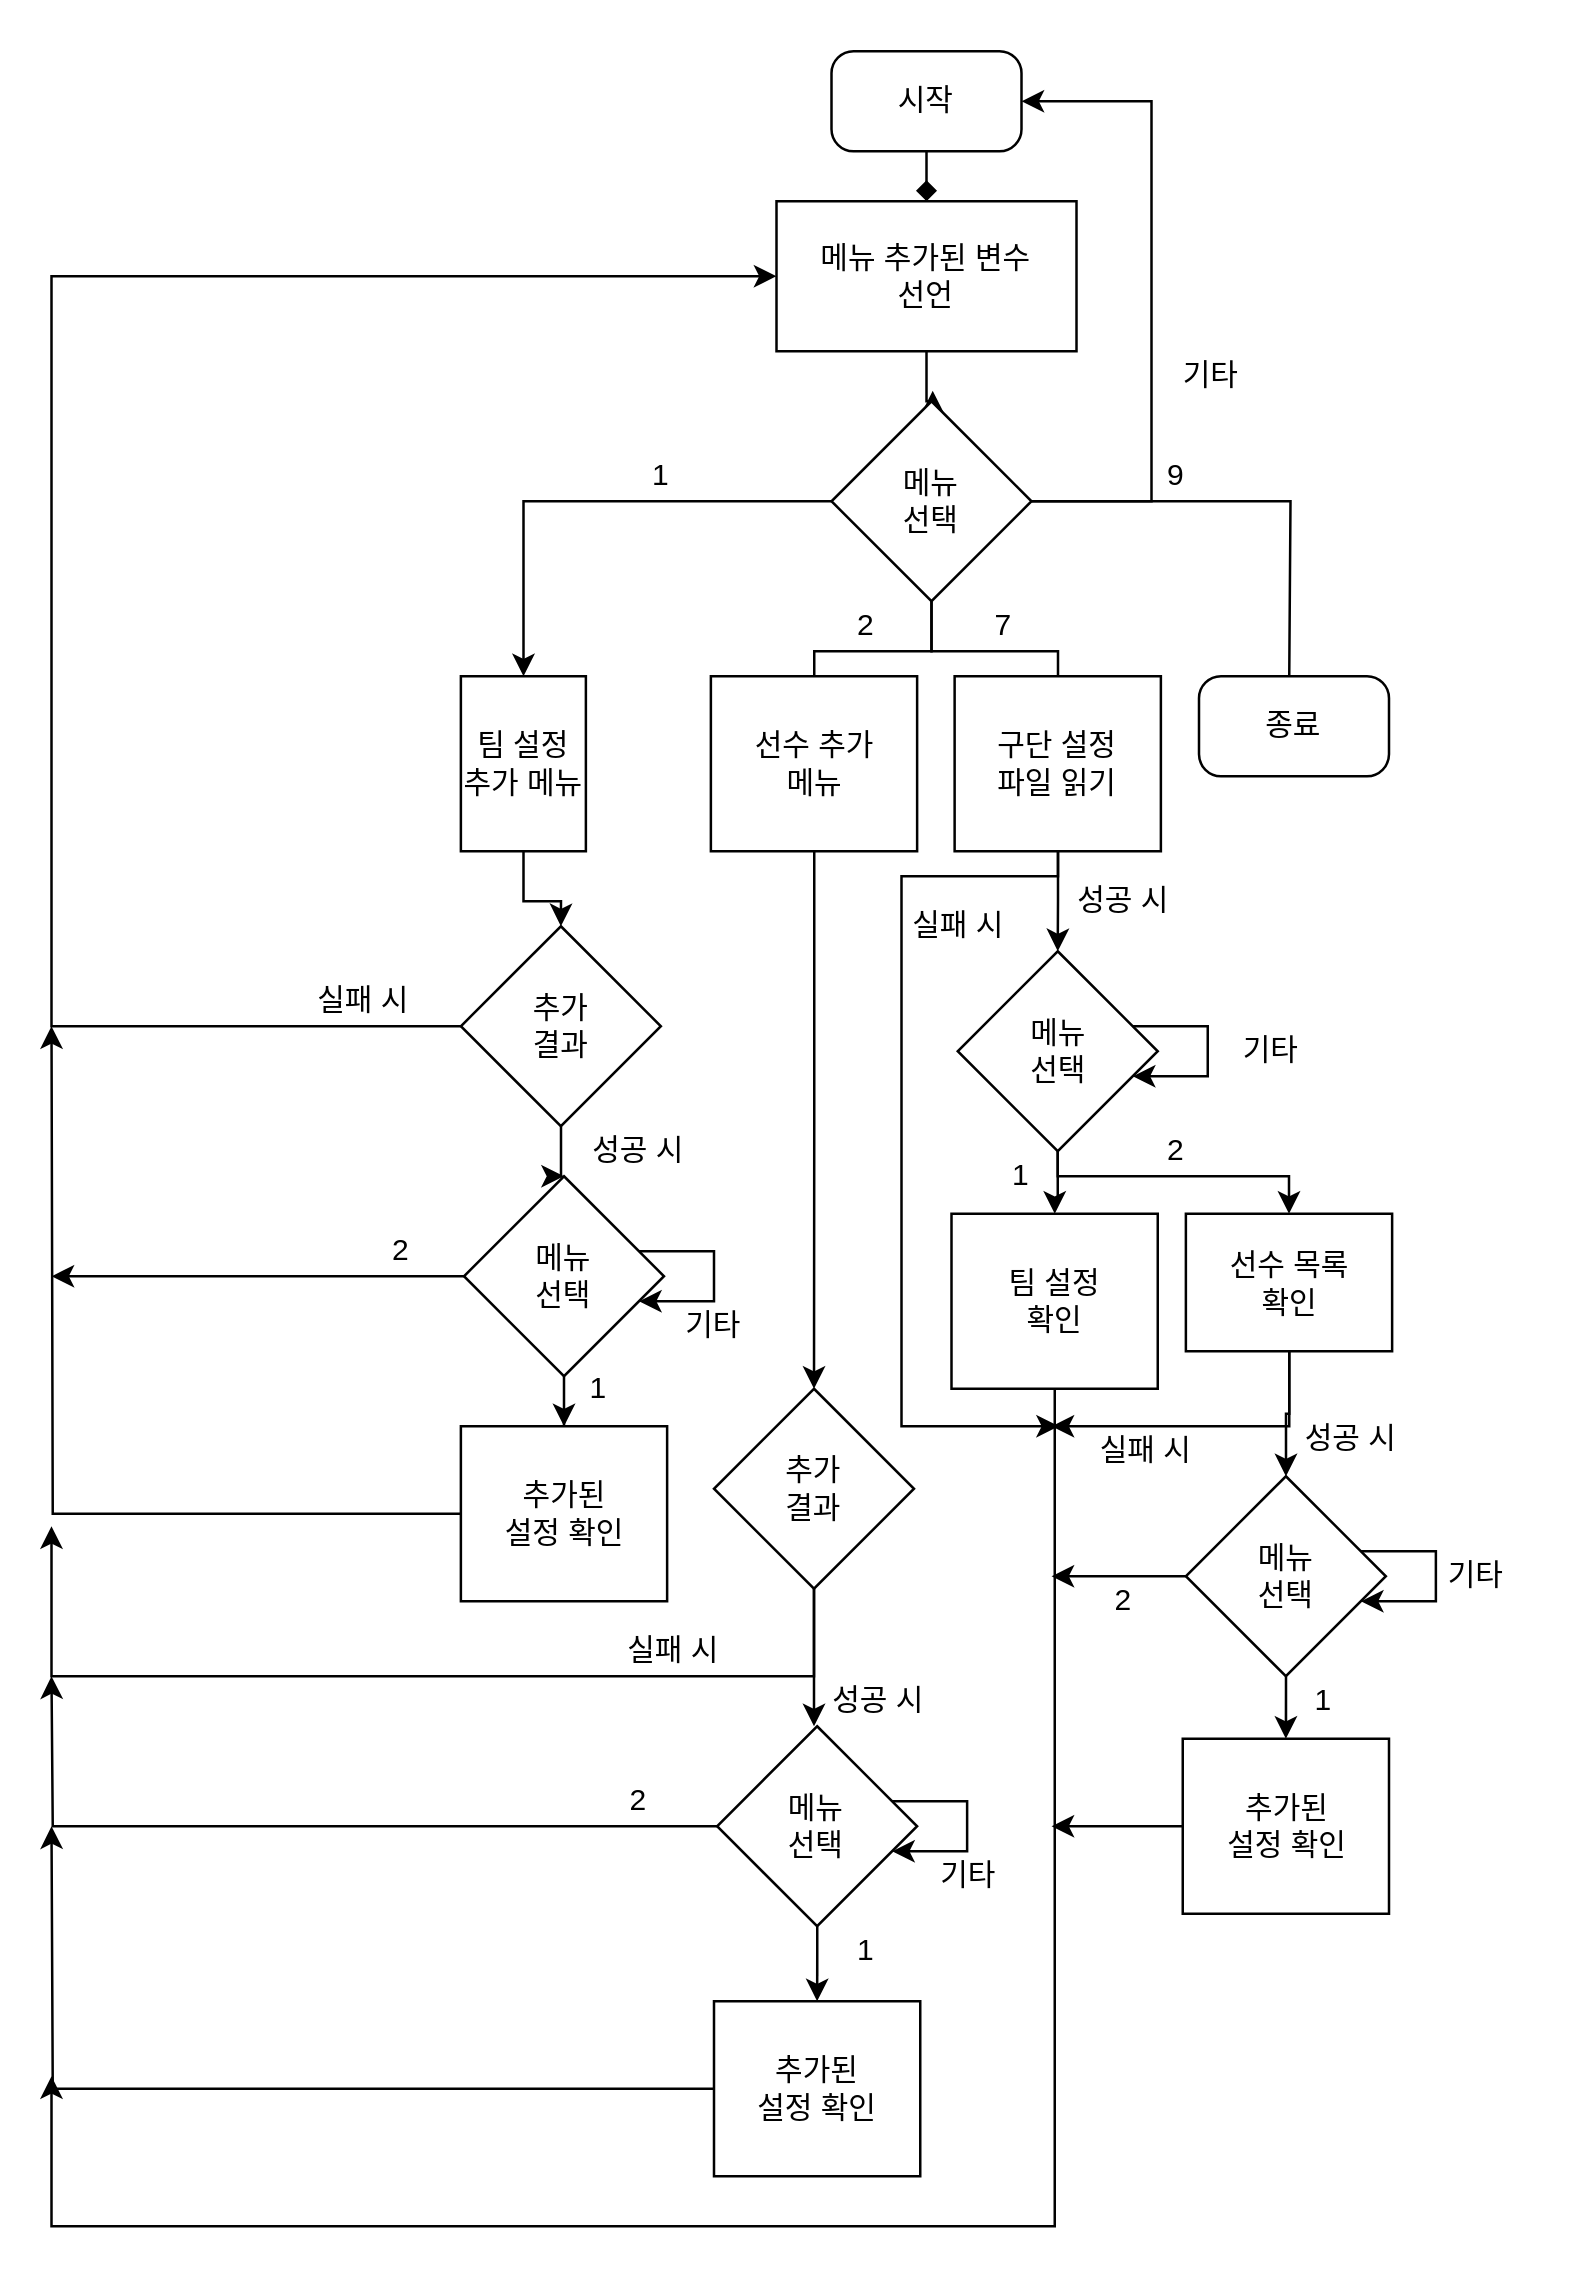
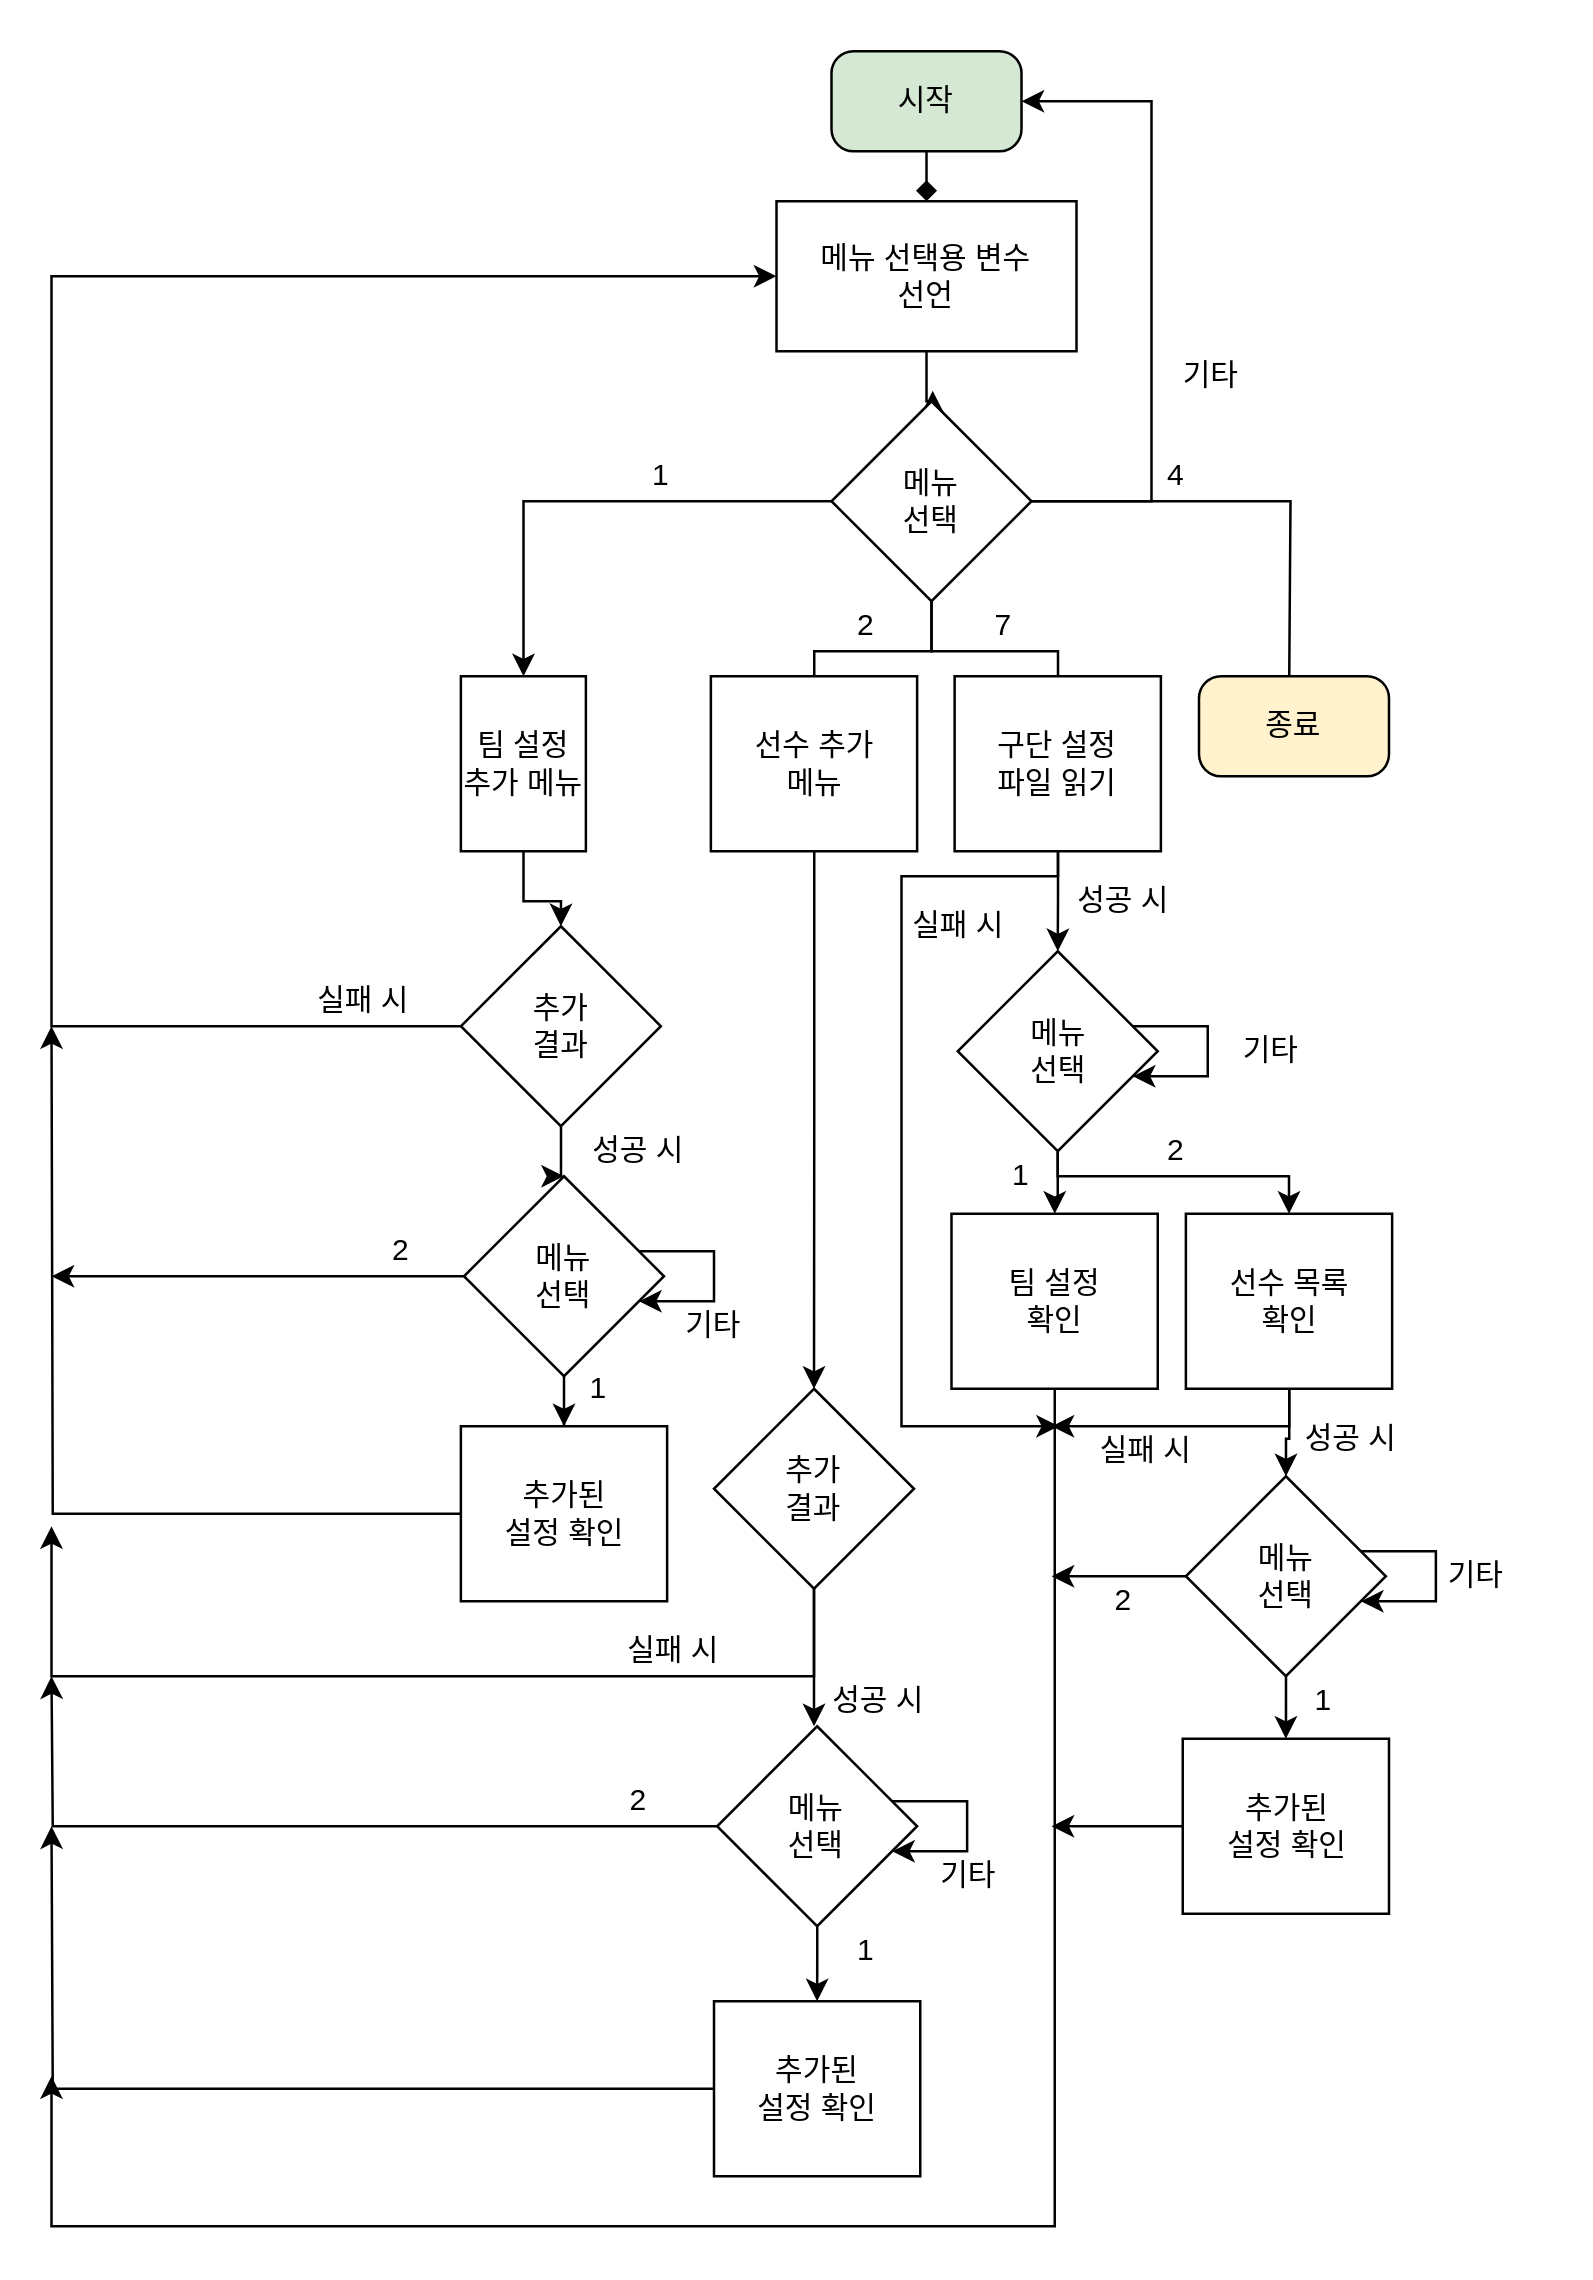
- <mxCell id="3" value="시작" style="rounded=1;whiteSpace=wrap;html=1;arcSize=22;" parent="1" vertex="1"><mxGeometry x="332" y="20" width="76" height="40" as="geometry" /></mxCell>
+ <mxCell id="3" value="시작" style="rounded=1;whiteSpace=wrap;html=1;arcSize=22;fillColor=#d5e8d4;" parent="1" vertex="1"><mxGeometry x="332" y="20" width="76" height="40" as="geometry" /></mxCell>
- <mxCell id="5" value="메뉴 추가된 변수&lt;br&gt;선언" style="rounded=0;whiteSpace=wrap;html=1;" parent="1" vertex="1"><mxGeometry x="310" y="80" width="120" height="60" as="geometry" /></mxCell>
+ <mxCell id="5" value="메뉴 선택용 변수&lt;br&gt;선언" style="rounded=0;whiteSpace=wrap;html=1;" parent="1" vertex="1"><mxGeometry x="310" y="80" width="120" height="60" as="geometry" /></mxCell>
- <mxCell id="9" value="9" style="text;html=1;strokeColor=none;fillColor=none;align=center;verticalAlign=middle;whiteSpace=wrap;rounded=0;" parent="1" vertex="1"><mxGeometry x="450" y="180" width="40" height="20" as="geometry" /></mxCell>
+ <mxCell id="9" value="4" style="text;html=1;strokeColor=none;fillColor=none;align=center;verticalAlign=middle;whiteSpace=wrap;rounded=0;" parent="1" vertex="1"><mxGeometry x="450" y="180" width="40" height="20" as="geometry" /></mxCell>
- <mxCell id="77" value="종료" style="rounded=1;whiteSpace=wrap;html=1;arcSize=22;" vertex="1" parent="1"><mxGeometry x="479" y="270" width="76" height="40" as="geometry" /></mxCell>
+ <mxCell id="77" value="종료" style="rounded=1;whiteSpace=wrap;html=1;arcSize=22;fillColor=#fff2cc;" vertex="1" parent="1"><mxGeometry x="479" y="270" width="76" height="40" as="geometry" /></mxCell>
- <mxCell id="61" value="선수 목록&lt;br&gt;확인" style="rounded=0;whiteSpace=wrap;html=1;shadow=0;sketch=0;fillColor=#ffffff;" parent="1" vertex="1"><mxGeometry x="473.75" y="485" width="82.5" height="55" as="geometry" /></mxCell>
+ <mxCell id="61" value="선수 목록&lt;br&gt;확인" style="rounded=0;whiteSpace=wrap;html=1;shadow=0;sketch=0;fillColor=#ffffff;" parent="1" vertex="1"><mxGeometry x="473.75" y="485" width="82.5" height="70" as="geometry" /></mxCell>
